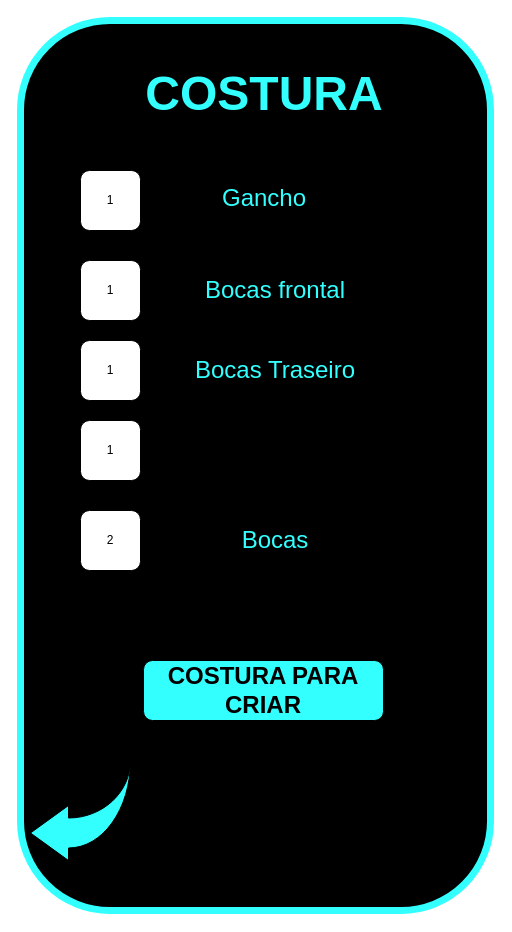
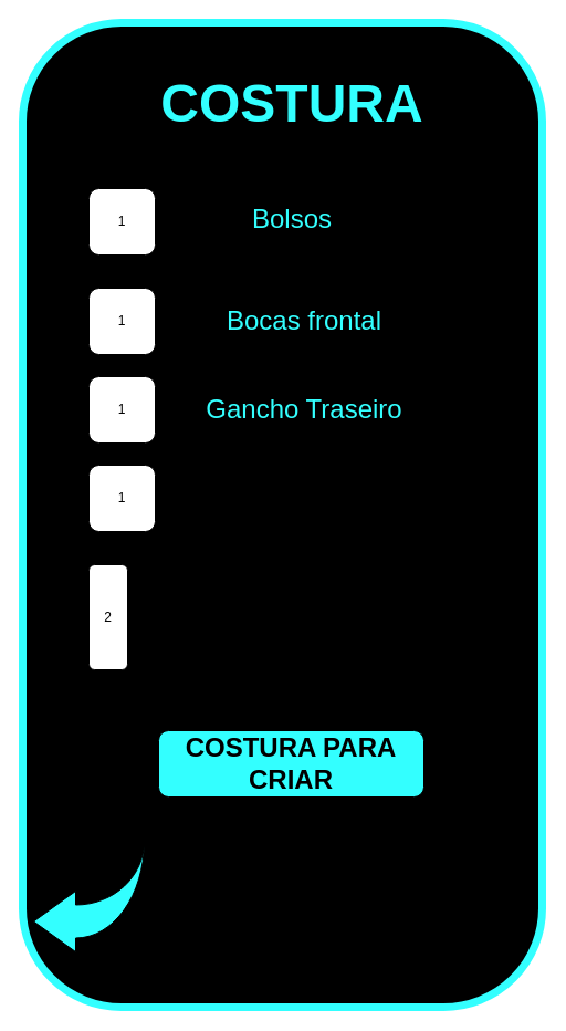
- <mxCell id="8" value="&lt;font style=&quot;font-size: 24px;&quot; color=&quot;#33ffff&quot;&gt;Gancho&lt;/font&gt;" style="text;html=1;align=center;verticalAlign=middle;whiteSpace=wrap;rounded=0;" vertex="1" parent="1"><mxGeometry x="149" y="165" width="230" height="65" as="geometry" /></mxCell>
+ <mxCell id="8" value="&lt;font style=&quot;font-size: 24px;&quot; color=&quot;#33ffff&quot;&gt;Bolsos&lt;/font&gt;" style="text;html=1;align=center;verticalAlign=middle;whiteSpace=wrap;rounded=0;" vertex="1" parent="1"><mxGeometry x="149" y="165" width="230" height="65" as="geometry" /></mxCell>
- <mxCell id="10" value="&lt;font style=&quot;font-size: 24px;&quot; color=&quot;#33ffff&quot;&gt;Bocas Traseiro&lt;/font&gt;" style="text;html=1;align=center;verticalAlign=middle;whiteSpace=wrap;rounded=0;" vertex="1" parent="1"><mxGeometry x="167" y="355" width="216" height="30" as="geometry" /></mxCell>
+ <mxCell id="10" value="&lt;font style=&quot;font-size: 24px;&quot; color=&quot;#33ffff&quot;&gt;Gancho Traseiro&lt;/font&gt;" style="text;html=1;align=center;verticalAlign=middle;whiteSpace=wrap;rounded=0;" vertex="1" parent="1"><mxGeometry x="167" y="355" width="216" height="30" as="geometry" /></mxCell>
- <mxCell id="7" value="2" style="rounded=1;whiteSpace=wrap;html=1;" vertex="1" parent="1"><mxGeometry x="80" y="510" width="60" height="60" as="geometry" /></mxCell>
+ <mxCell id="7" value="2" style="rounded=1;whiteSpace=wrap;html=1;" vertex="1" parent="1"><mxGeometry x="80" y="510" width="35" height="95" as="geometry" /></mxCell>
- <mxCell id="11" value="&lt;font color=&quot;#33ffff&quot;&gt;&lt;span style=&quot;font-size: 24px;&quot;&gt;Bocas&lt;/span&gt;&lt;/font&gt;" style="text;html=1;align=center;verticalAlign=middle;whiteSpace=wrap;rounded=0;" vertex="1" parent="1"><mxGeometry x="167" y="525" width="216" height="30" as="geometry" /></mxCell>
